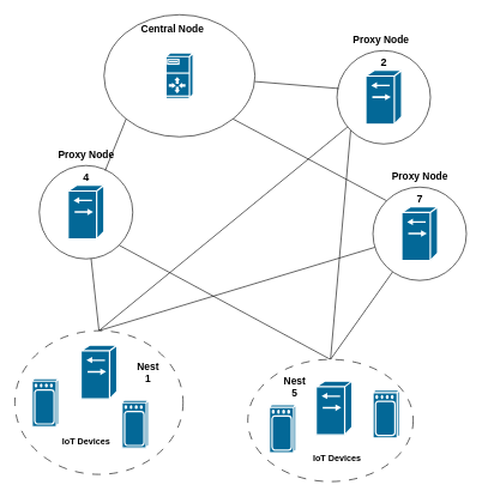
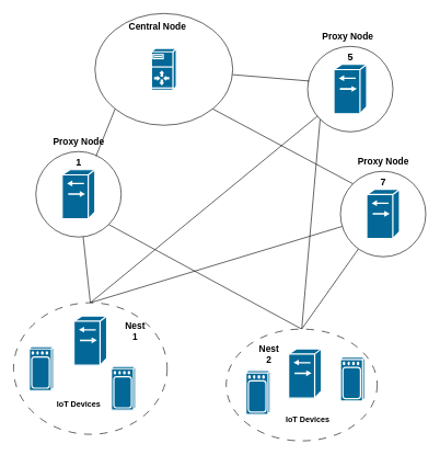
- <mxCell id="35" value="&lt;font size=&quot;1&quot;&gt;&lt;b style=&quot;font-size: 15px;&quot;&gt;2&lt;/b&gt;&lt;/font&gt;" style="text;html=1;align=center;verticalAlign=middle;resizable=0;points=[];autosize=1;strokeColor=none;fillColor=none;fontFamily=Helvetica;fontSize=11;fontColor=default;labelBackgroundColor=default;" vertex="1" parent="1"><mxGeometry x="518" y="70" width="30" height="30" as="geometry" /></mxCell>
+ <mxCell id="35" value="&lt;font size=&quot;1&quot;&gt;&lt;b style=&quot;font-size: 15px;&quot;&gt;5&lt;/b&gt;&lt;/font&gt;" style="text;html=1;align=center;verticalAlign=middle;resizable=0;points=[];autosize=1;strokeColor=none;fillColor=none;fontFamily=Helvetica;fontSize=11;fontColor=default;labelBackgroundColor=default;" vertex="1" parent="1"><mxGeometry x="518" y="70" width="30" height="30" as="geometry" /></mxCell>
- <mxCell id="33" value="&lt;font style=&quot;font-size: 15px;&quot;&gt;&lt;b&gt;4&lt;/b&gt;&lt;/font&gt;" style="text;html=1;align=center;verticalAlign=middle;resizable=0;points=[];autosize=1;strokeColor=none;fillColor=none;fontFamily=Helvetica;fontSize=11;fontColor=default;labelBackgroundColor=default;" vertex="1" parent="1"><mxGeometry x="104" y="230" width="30" height="30" as="geometry" /></mxCell>
+ <mxCell id="33" value="&lt;font style=&quot;font-size: 15px;&quot;&gt;&lt;b&gt;1&lt;/b&gt;&lt;/font&gt;" style="text;html=1;align=center;verticalAlign=middle;resizable=0;points=[];autosize=1;strokeColor=none;fillColor=none;fontFamily=Helvetica;fontSize=11;fontColor=default;labelBackgroundColor=default;" vertex="1" parent="1"><mxGeometry x="104" y="230" width="30" height="30" as="geometry" /></mxCell>
- <mxCell id="32" value="&lt;div&gt;&lt;b&gt;&lt;font style=&quot;font-size: 14px;&quot;&gt;Nest&lt;/font&gt;&lt;/b&gt;&lt;/div&gt;&lt;div&gt;&lt;b&gt;&lt;font style=&quot;font-size: 14px;&quot;&gt;1&lt;/font&gt;&lt;/b&gt;&lt;/div&gt;" style="text;html=1;align=center;verticalAlign=middle;resizable=0;points=[];autosize=1;strokeColor=none;fillColor=none;fontFamily=Helvetica;fontSize=11;fontColor=default;labelBackgroundColor=default;" vertex="1" parent="1"><mxGeometry x="180" y="492.5" width="50" height="50" as="geometry" /></mxCell>
+ <mxCell id="32" value="&lt;div&gt;&lt;b&gt;&lt;font style=&quot;font-size: 14px;&quot;&gt;Nest&lt;/font&gt;&lt;/b&gt;&lt;/div&gt;&lt;div&gt;&lt;b&gt;&lt;font style=&quot;font-size: 14px;&quot;&gt;1&lt;/font&gt;&lt;/b&gt;&lt;/div&gt;" style="text;html=1;align=center;verticalAlign=middle;resizable=0;points=[];autosize=1;strokeColor=none;fillColor=none;fontFamily=Helvetica;fontSize=11;fontColor=default;labelBackgroundColor=default;" vertex="1" parent="1"><mxGeometry x="180" y="477.5" width="50" height="50" as="geometry" /></mxCell>
- <mxCell id="27" value="&lt;div&gt;&lt;b&gt;&lt;font style=&quot;font-size: 14px;&quot;&gt;Nest&lt;/font&gt;&lt;/b&gt;&lt;/div&gt;&lt;div&gt;&lt;b&gt;&lt;font style=&quot;font-size: 14px;&quot;&gt;5&lt;/font&gt;&lt;/b&gt;&lt;/div&gt;" style="text;html=1;align=center;verticalAlign=middle;resizable=0;points=[];autosize=1;strokeColor=none;fillColor=none;fontFamily=Helvetica;fontSize=11;fontColor=default;labelBackgroundColor=default;" vertex="1" parent="1"><mxGeometry x="384" y="513" width="50" height="50" as="geometry" /></mxCell>
+ <mxCell id="27" value="&lt;div&gt;&lt;b&gt;&lt;font style=&quot;font-size: 14px;&quot;&gt;Nest&lt;/font&gt;&lt;/b&gt;&lt;/div&gt;&lt;div&gt;&lt;b&gt;&lt;font style=&quot;font-size: 14px;&quot;&gt;2&lt;/font&gt;&lt;/b&gt;&lt;/div&gt;" style="text;html=1;align=center;verticalAlign=middle;resizable=0;points=[];autosize=1;strokeColor=none;fillColor=none;fontFamily=Helvetica;fontSize=11;fontColor=default;labelBackgroundColor=default;" vertex="1" parent="1"><mxGeometry x="384" y="513" width="50" height="50" as="geometry" /></mxCell>
